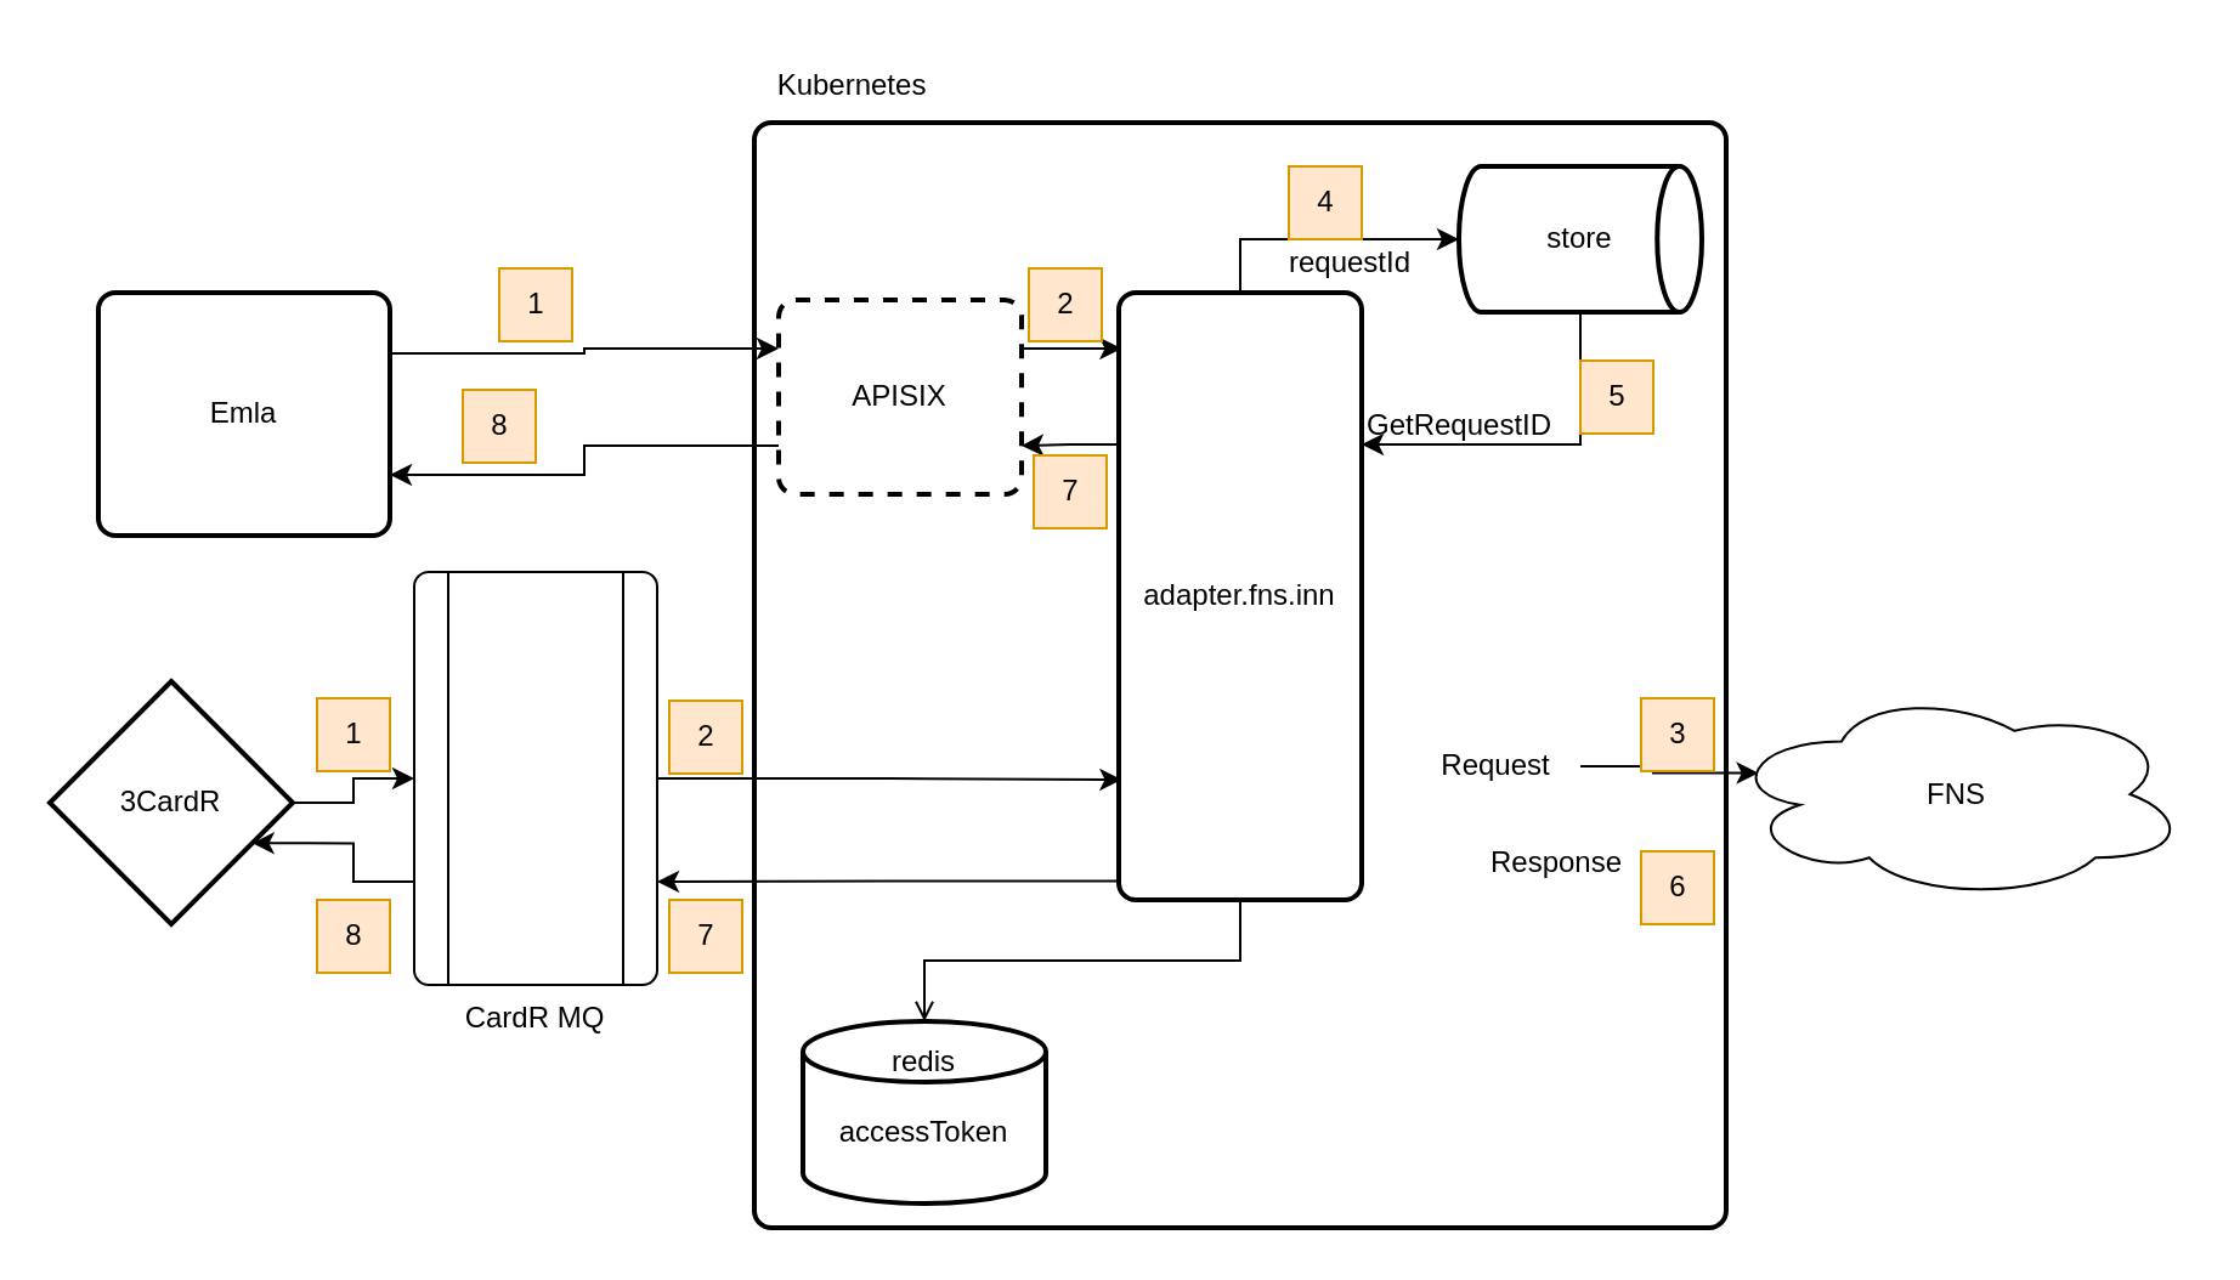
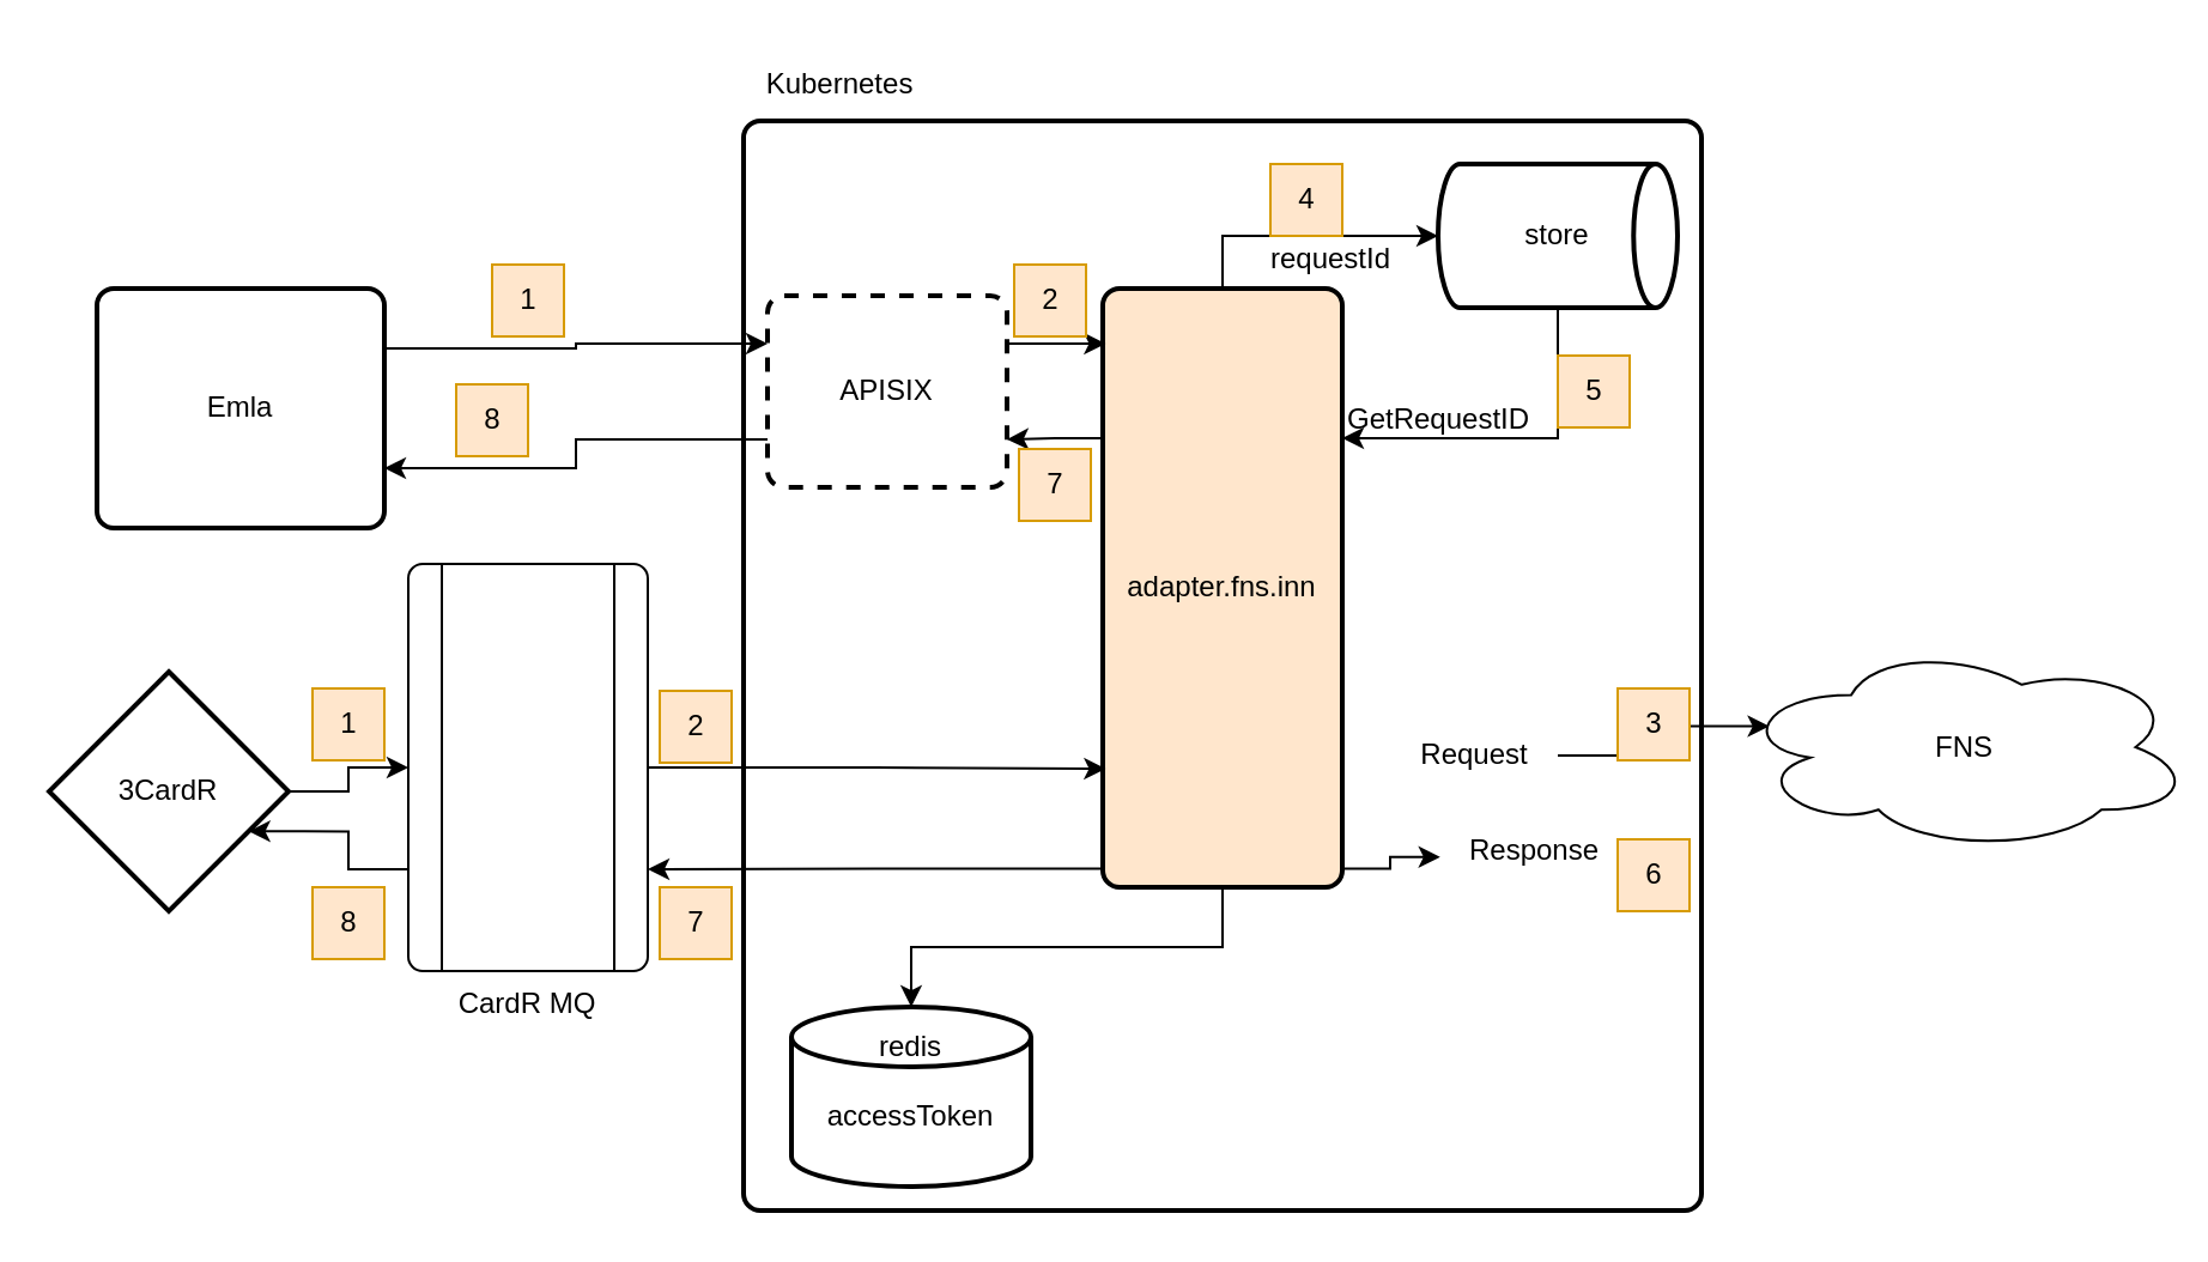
- <mxCell id="10" value="adapter.fns.inn" style="rounded=1;whiteSpace=wrap;html=1;absoluteArcSize=1;arcSize=14;strokeWidth=2;" vertex="1" parent="1"><mxGeometry x="460" y="120" width="100" height="250" as="geometry" /></mxCell>
+ <mxCell id="10" value="adapter.fns.inn" style="rounded=1;whiteSpace=wrap;html=1;absoluteArcSize=1;arcSize=14;strokeWidth=2;fillColor=#ffe6cc;" vertex="1" parent="1"><mxGeometry x="460" y="120" width="100" height="250" as="geometry" /></mxCell>
- <mxCell id="20" value="FNS" style="ellipse;shape=cloud;whiteSpace=wrap;html=1;align=center;" vertex="1" parent="1"><mxGeometry x="710" y="283" width="190" height="87" as="geometry" /></mxCell>
+ <mxCell id="20" value="FNS" style="ellipse;shape=cloud;whiteSpace=wrap;html=1;align=center;" vertex="1" parent="1"><mxGeometry x="725" y="268" width="190" height="87" as="geometry" /></mxCell>
+ <mxCell id="22" value="" style="edgeStyle=orthogonalEdgeStyle;rounded=0;orthogonalLoop=1;jettySize=auto;html=1;entryX=0.011;entryY=0.58;entryDx=0;entryDy=0;entryPerimeter=0;exitX=1.004;exitY=0.969;exitDx=0;exitDy=0;exitPerimeter=0;" edge="1" parent="1" source="10" target="23"><mxGeometry relative="1" as="geometry"><mxPoint x="430" y="308" as="sourcePoint" /><mxPoint x="735" y="350" as="targetPoint" /><Array as="points" /></mxGeometry></mxCell>
- <mxCell id="13" style="edgeStyle=orthogonalEdgeStyle;rounded=0;orthogonalLoop=1;jettySize=auto;html=1;exitX=0.5;exitY=1;exitDx=0;exitDy=0;entryX=0.5;entryY=0;entryDx=0;entryDy=0;entryPerimeter=0;endArrow=open;" edge="1" parent="1" source="10" target="12"><mxGeometry relative="1" as="geometry" /></mxCell>
+ <mxCell id="13" style="edgeStyle=orthogonalEdgeStyle;rounded=0;orthogonalLoop=1;jettySize=auto;html=1;exitX=0.5;exitY=1;exitDx=0;exitDy=0;entryX=0.5;entryY=0;entryDx=0;entryDy=0;entryPerimeter=0;" edge="1" parent="1" source="10" target="12"><mxGeometry relative="1" as="geometry" /></mxCell>
